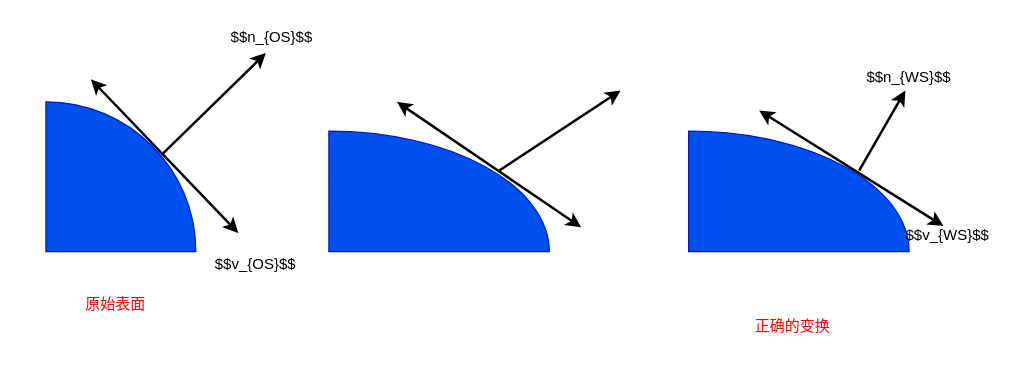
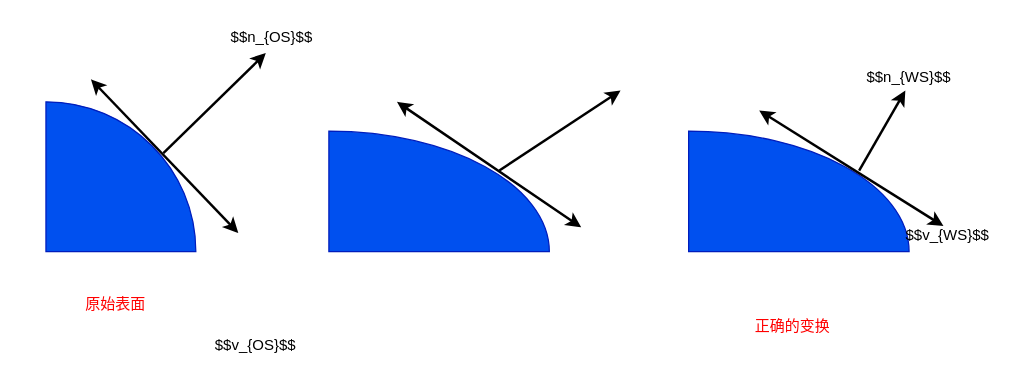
- <mxCell id="5" value="$$v_{OS}$$" style="text;html=1;strokeColor=none;fillColor=none;align=center;verticalAlign=middle;whiteSpace=wrap;rounded=0;" vertex="1" parent="1"><mxGeometry x="164" y="201" width="80" height="20" as="geometry" /></mxCell>
+ <mxCell id="5" value="$$v_{OS}$$" style="text;html=1;strokeColor=none;fillColor=none;align=center;verticalAlign=middle;whiteSpace=wrap;rounded=0;" vertex="1" parent="1"><mxGeometry x="164" y="266" width="80" height="20" as="geometry" /></mxCell>
